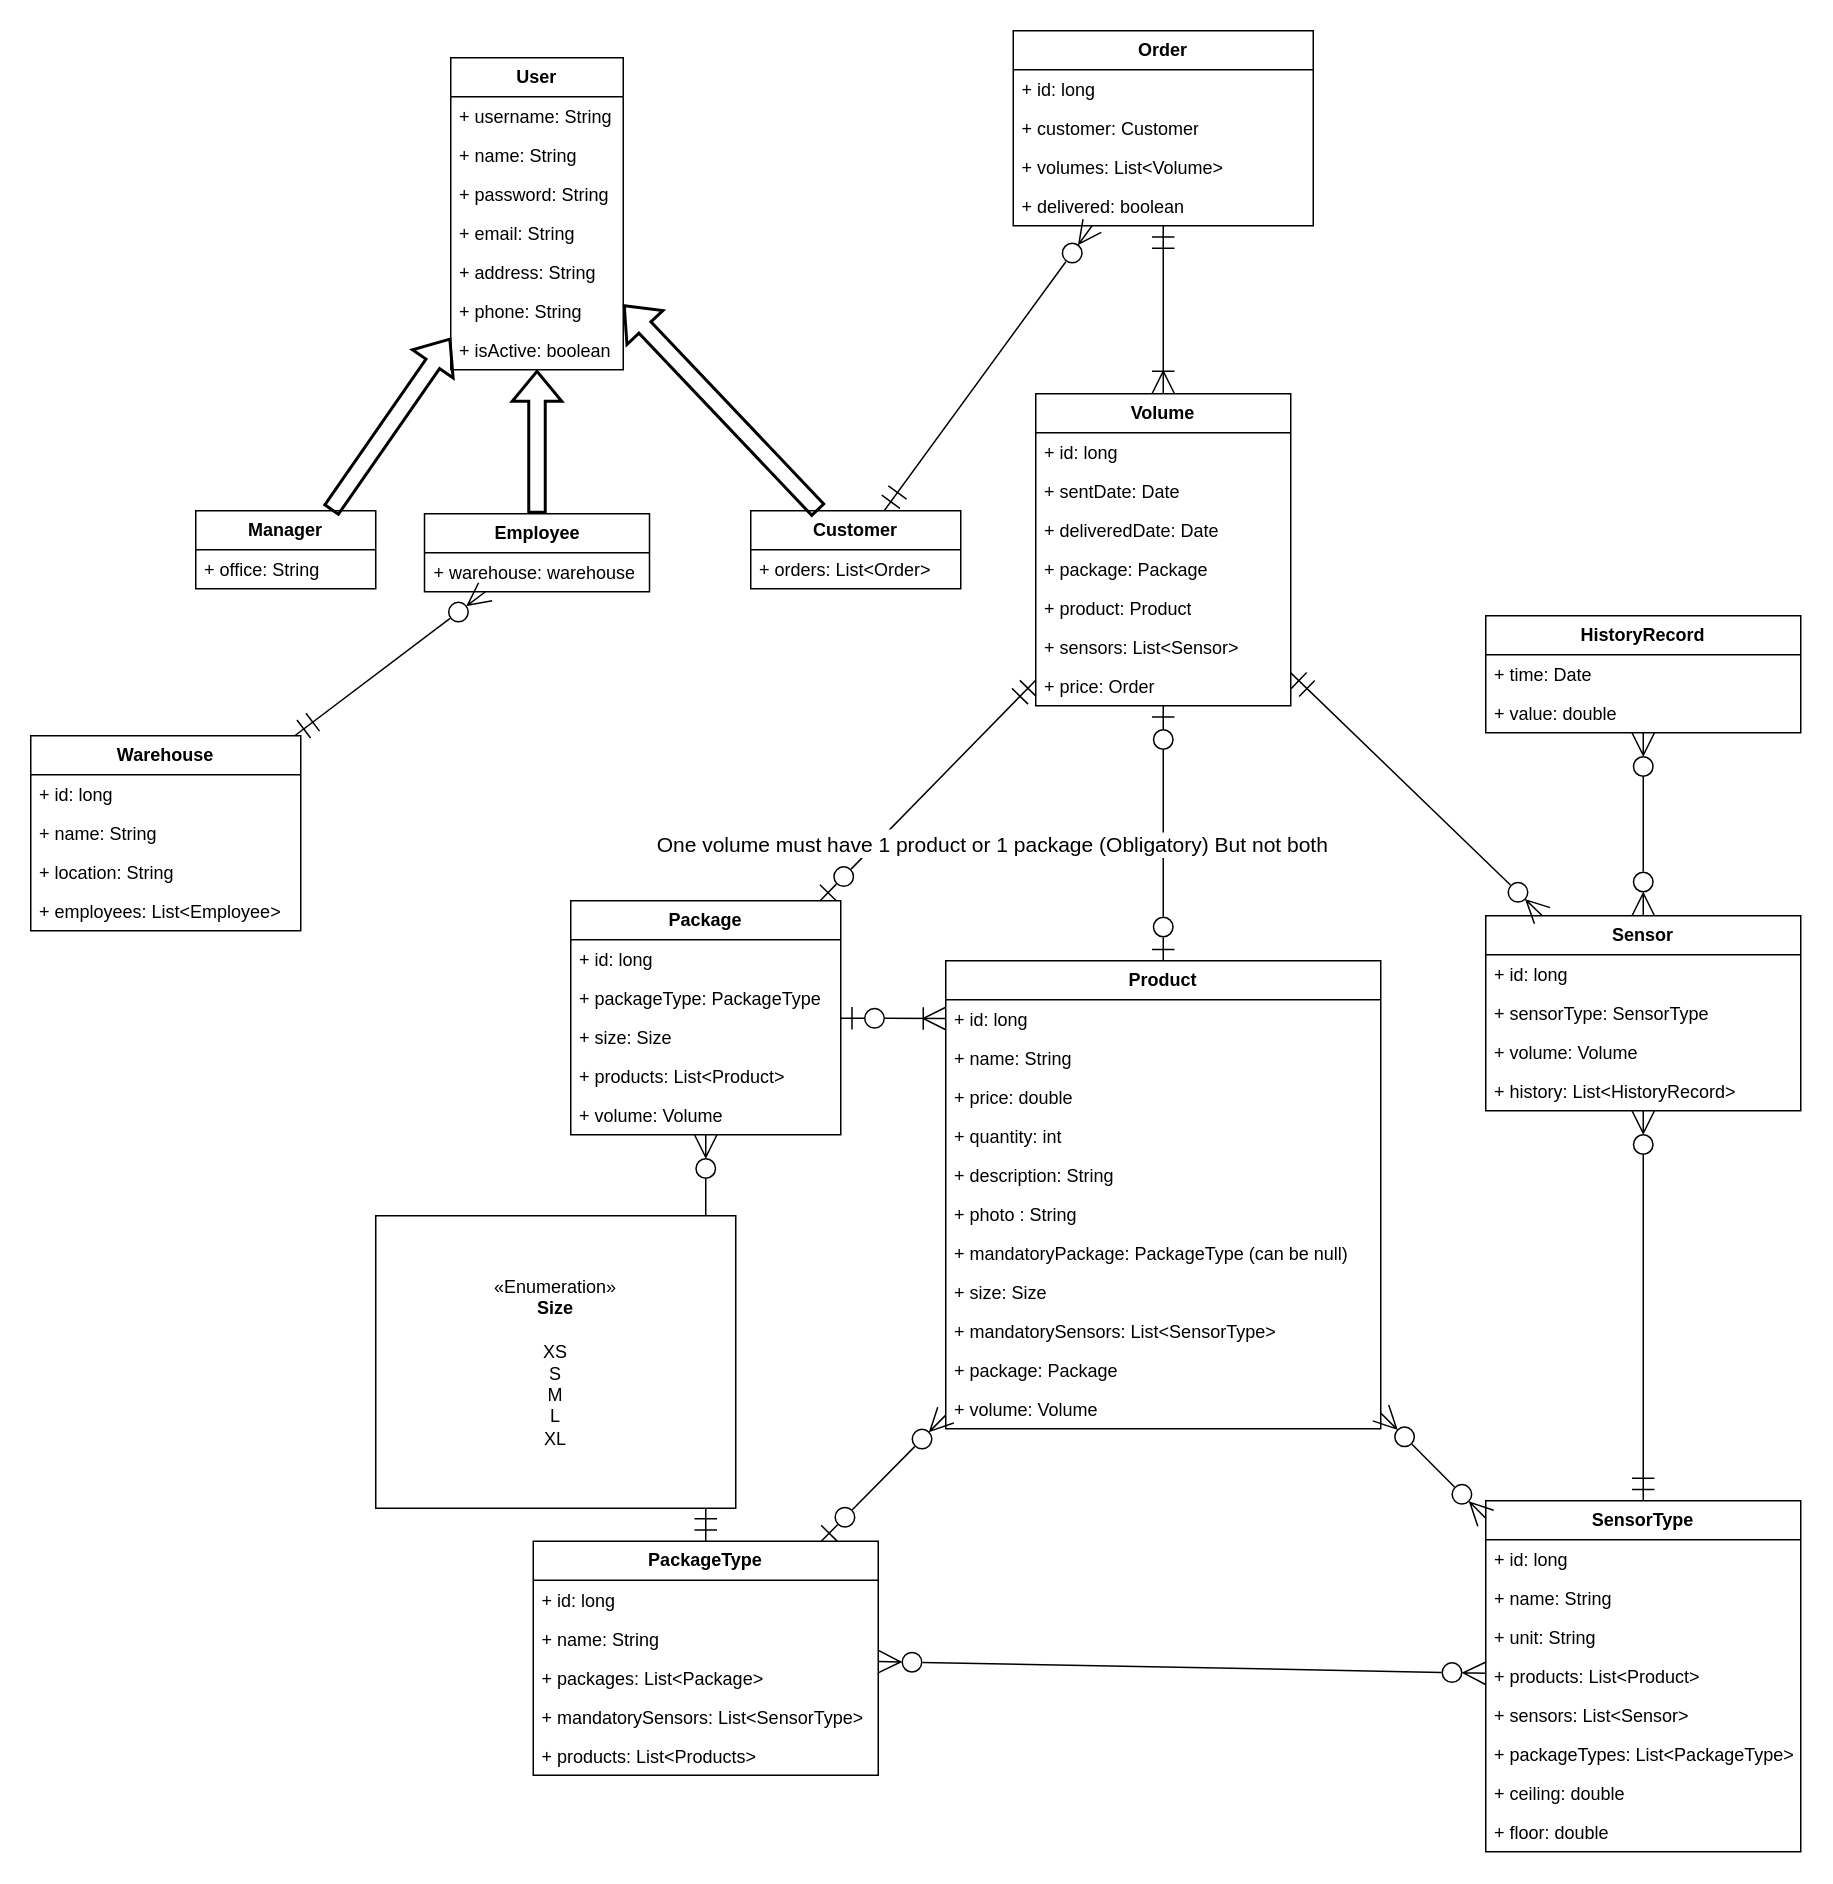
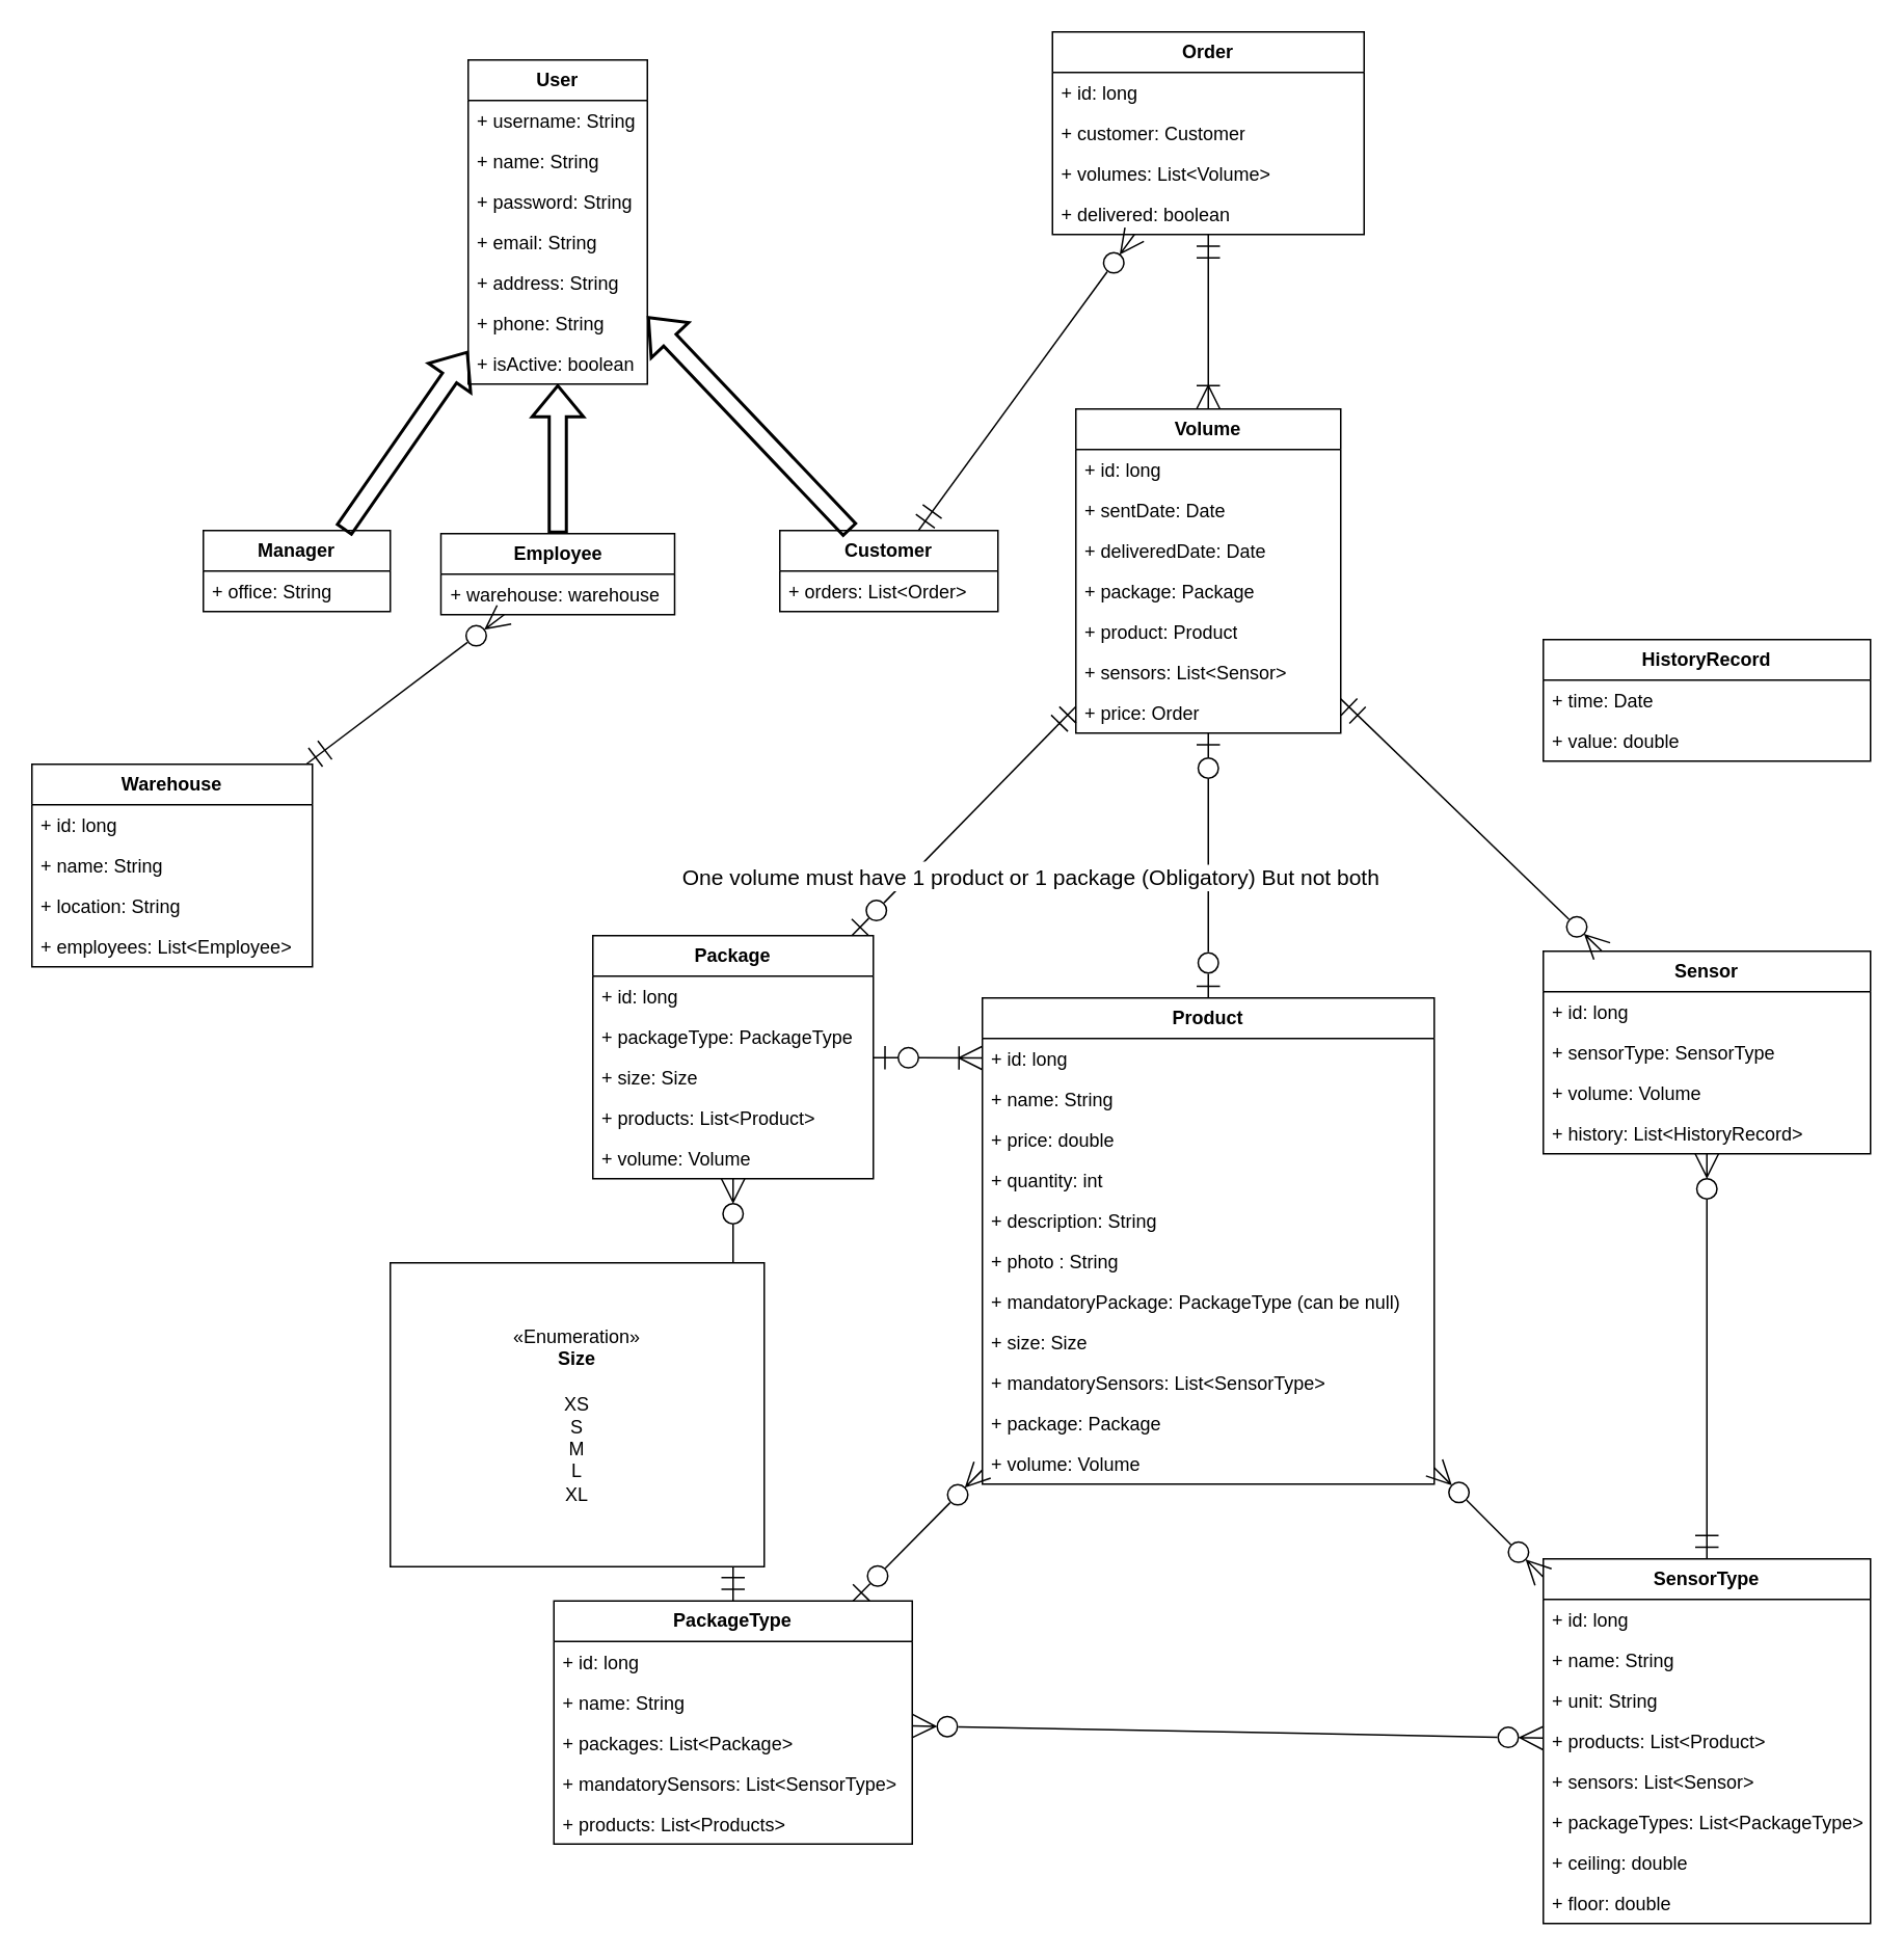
- <mxCell id="94" value="" style="endArrow=ERzeroToMany;html=1;rounded=0;fontSize=12;startSize=13;endSize=13;endFill=0;startArrow=ERzeroToMany;startFill=0;" parent="1" source="37" target="91" edge="1"><mxGeometry relative="1" as="geometry"><mxPoint x="1180" y="756" as="sourcePoint" /><mxPoint x="1380" y="863" as="targetPoint" /></mxGeometry></mxCell>
